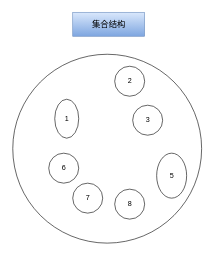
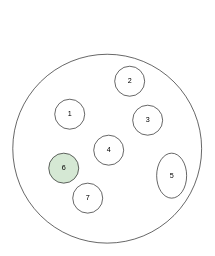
- <mxCell id="11" value="集合结构" style="rounded=0;whiteSpace=wrap;html=1;fontSize=14;fillColor=#dae8fc;strokeColor=#6c8ebf;gradientColor=#7ea6e0;" parent="1" vertex="1"><mxGeometry x="120.5" width="120" height="40" as="geometry" y="20" /></mxCell>
- <mxCell id="3" value="1" style="ellipse;whiteSpace=wrap;html=1;aspect=fixed;sketch=0;" parent="1" vertex="1"><mxGeometry x="90.5" y="165" width="40" height="65" as="geometry" /></mxCell>
+ <mxCell id="3" value="1" style="ellipse;whiteSpace=wrap;html=1;aspect=fixed;sketch=0;" parent="1" vertex="1"><mxGeometry x="90.5" y="165" width="50" height="50" as="geometry" /></mxCell>
+ <mxCell id="5" value="4" style="ellipse;whiteSpace=wrap;html=1;aspect=fixed;sketch=0;" parent="1" vertex="1"><mxGeometry x="155.5" y="225" width="50" height="50" as="geometry" /></mxCell>
- <mxCell id="7" value="6" style="ellipse;whiteSpace=wrap;html=1;aspect=fixed;sketch=0;" parent="1" vertex="1"><mxGeometry x="80.5" y="255" width="50" height="50" as="geometry" /></mxCell>
+ <mxCell id="7" value="6" style="ellipse;whiteSpace=wrap;html=1;aspect=fixed;sketch=0;fillColor=#d5e8d4;" parent="1" vertex="1"><mxGeometry x="80.5" y="255" width="50" height="50" as="geometry" /></mxCell>
- <mxCell id="10" value="8" style="ellipse;whiteSpace=wrap;html=1;aspect=fixed;sketch=0;" parent="1" vertex="1"><mxGeometry x="190.5" y="315" width="50" height="50" as="geometry" /></mxCell>
